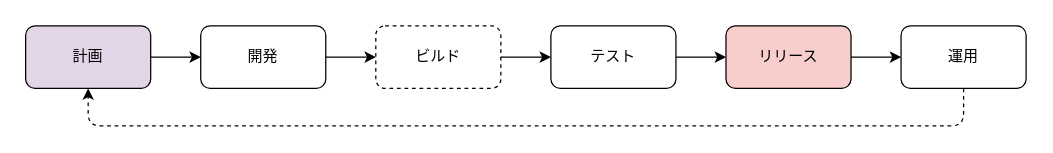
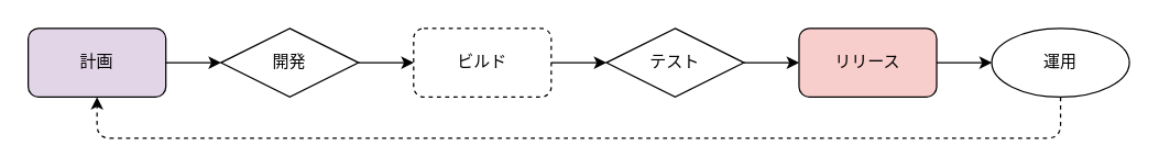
- <mxCell id="6" value="開発" style="rounded=1;whiteSpace=wrap;html=1;" vertex="1" parent="5"><mxGeometry width="100" height="50" as="geometry" /></mxCell>
+ <mxCell id="6" value="開発" style="rhombus;whiteSpace=wrap;html=1;" vertex="1" parent="5"><mxGeometry width="100" height="50" as="geometry" /></mxCell>
- <mxCell id="12" value="テスト" style="rounded=1;whiteSpace=wrap;html=1;" vertex="1" parent="11"><mxGeometry width="100" height="50" as="geometry" /></mxCell>
+ <mxCell id="12" value="テスト" style="rhombus;whiteSpace=wrap;html=1;" vertex="1" parent="11"><mxGeometry width="100" height="50" as="geometry" /></mxCell>
- <mxCell id="16" value="運用" style="rounded=1;whiteSpace=wrap;html=1;" vertex="1" parent="1"><mxGeometry x="720" y="20" width="100" height="50" as="geometry" /></mxCell>
+ <mxCell id="16" value="運用" style="ellipse;whiteSpace=wrap;html=1;" vertex="1" parent="1"><mxGeometry x="720" y="20" width="100" height="50" as="geometry" /></mxCell>
